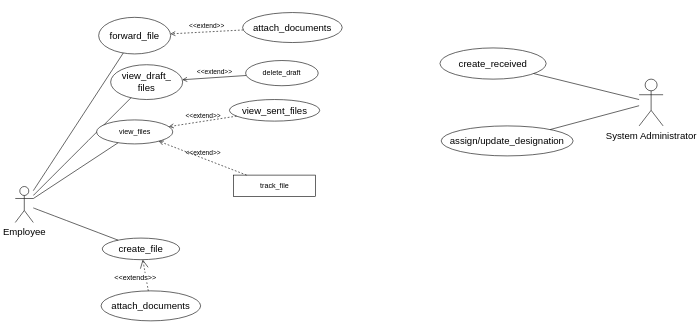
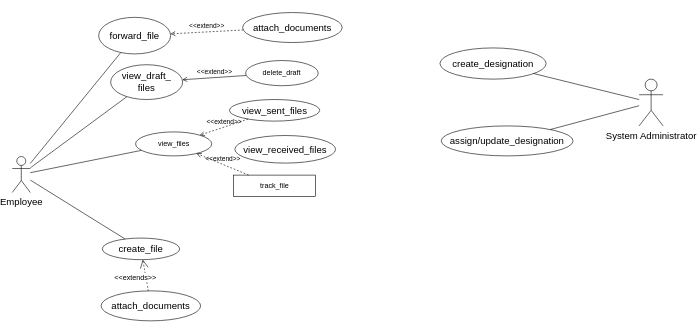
- <mxCell id="13" value="create_received" style="ellipse;whiteSpace=wrap;html=1;fontSize=16;" parent="1" vertex="1"><mxGeometry x="733" y="79" width="177" height="52" as="geometry" /></mxCell>
+ <mxCell id="13" value="create_designation" style="ellipse;whiteSpace=wrap;html=1;fontSize=16;" parent="1" vertex="1"><mxGeometry x="733" y="79" width="177" height="52" as="geometry" /></mxCell>
- <mxCell id="21" value="view_files" style="ellipse;whiteSpace=wrap;html=1;" parent="1" vertex="1"><mxGeometry x="160.5" y="199" width="127" height="40" as="geometry" /></mxCell>
+ <mxCell id="21" value="view_files" style="ellipse;whiteSpace=wrap;html=1;" parent="1" vertex="1"><mxGeometry x="225.5" y="219" width="127" height="40" as="geometry" /></mxCell>
+ <mxCell id="10" value="view_received_files" style="ellipse;whiteSpace=wrap;html=1;fontSize=16;" parent="1" vertex="1"><mxGeometry x="391" y="225" width="168" height="46" as="geometry" /></mxCell>
- <mxCell id="2" value="Employee" style="shape=umlActor;verticalLabelPosition=bottom;verticalAlign=top;html=1;outlineConnect=0;fontSize=16;" parent="1" vertex="1"><mxGeometry x="25" y="310" width="30" height="60" as="geometry" /></mxCell>
+ <mxCell id="2" value="Employee" style="shape=umlActor;verticalLabelPosition=bottom;verticalAlign=top;html=1;outlineConnect=0;fontSize=16;" parent="1" vertex="1"><mxGeometry x="20" y="260" width="30" height="60" as="geometry" /></mxCell>
